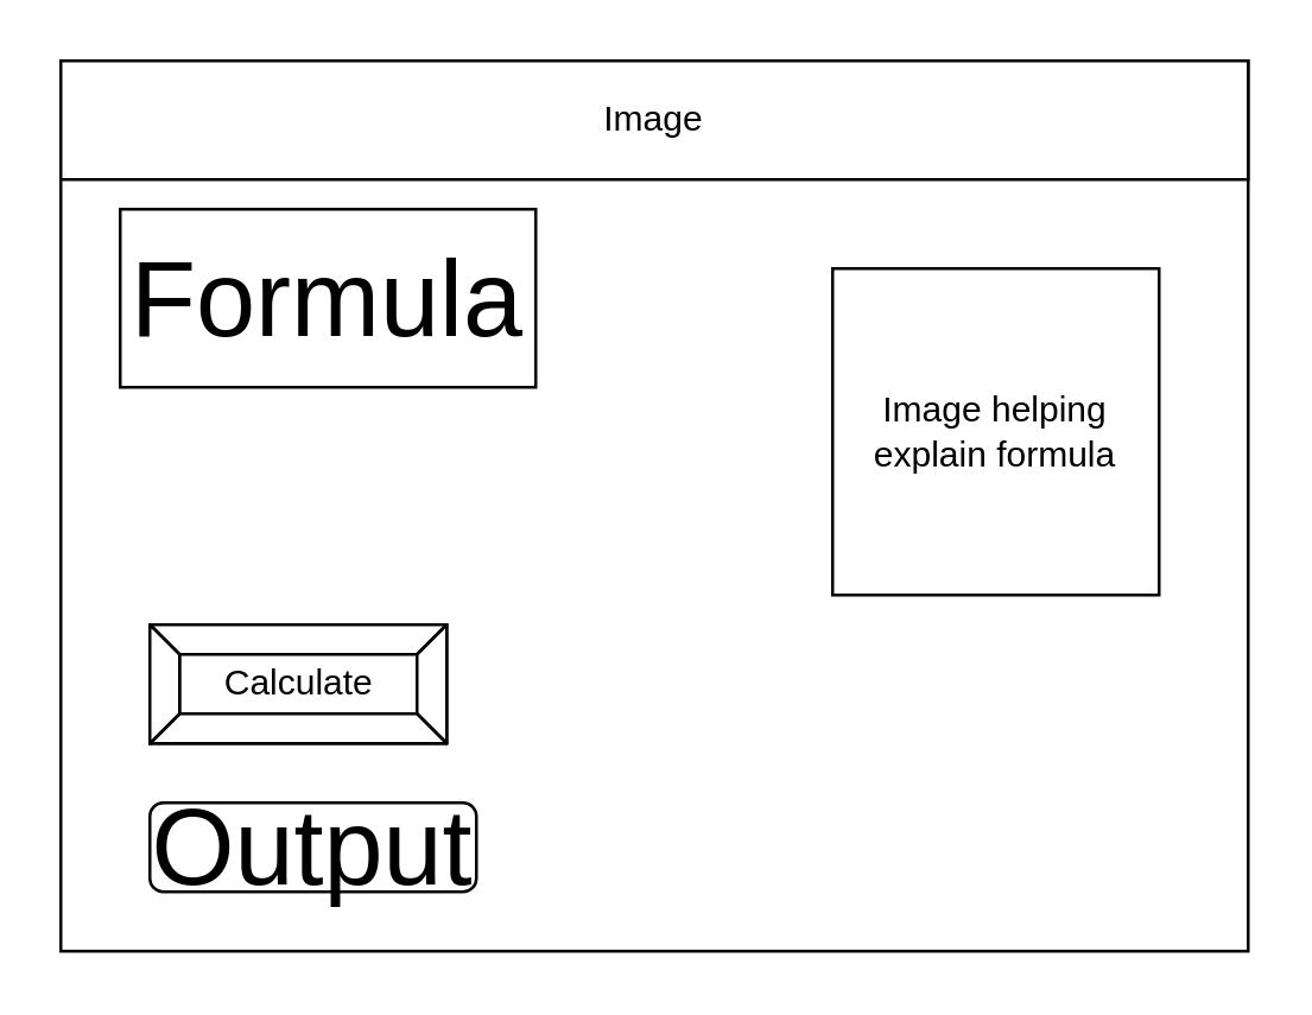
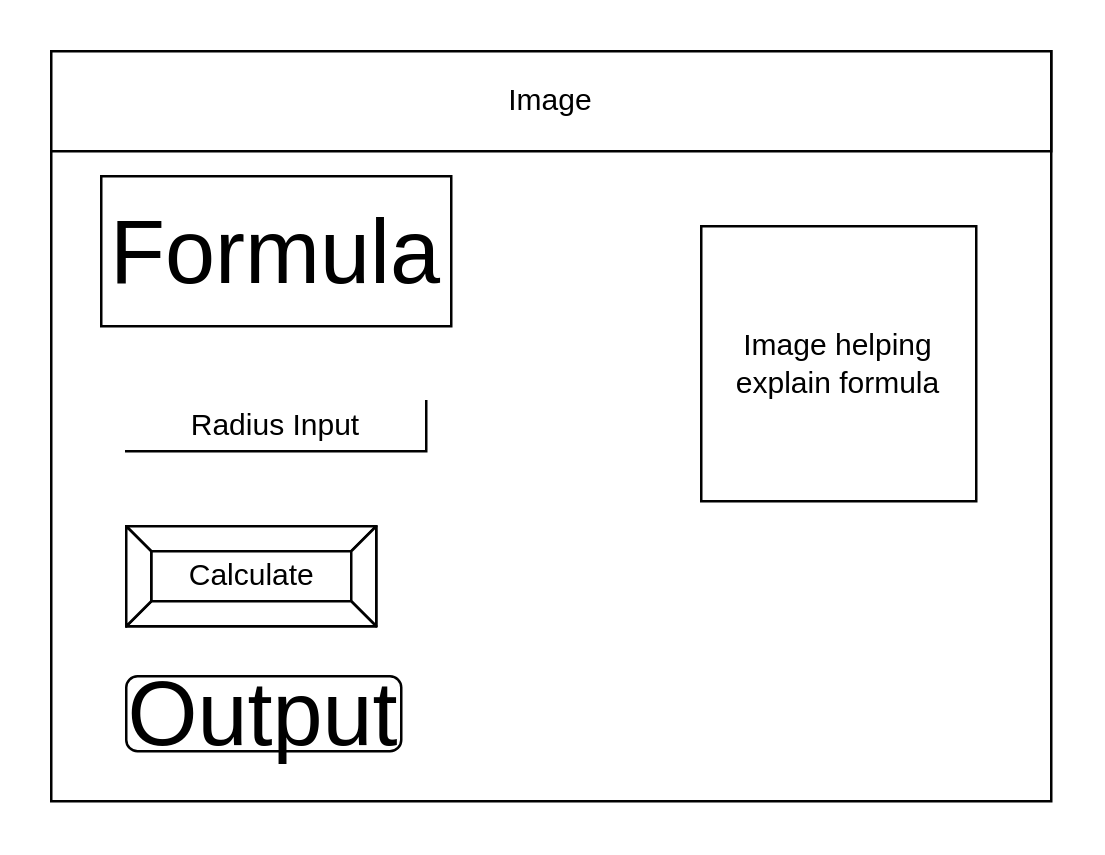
+ <mxCell id="4" value="Radius Input" style="shape=partialRectangle;whiteSpace=wrap;html=1;top=0;left=0;fillColor=none;" parent="1" vertex="1"><mxGeometry x="50" y="160" width="120" height="20" as="geometry" /></mxCell>
